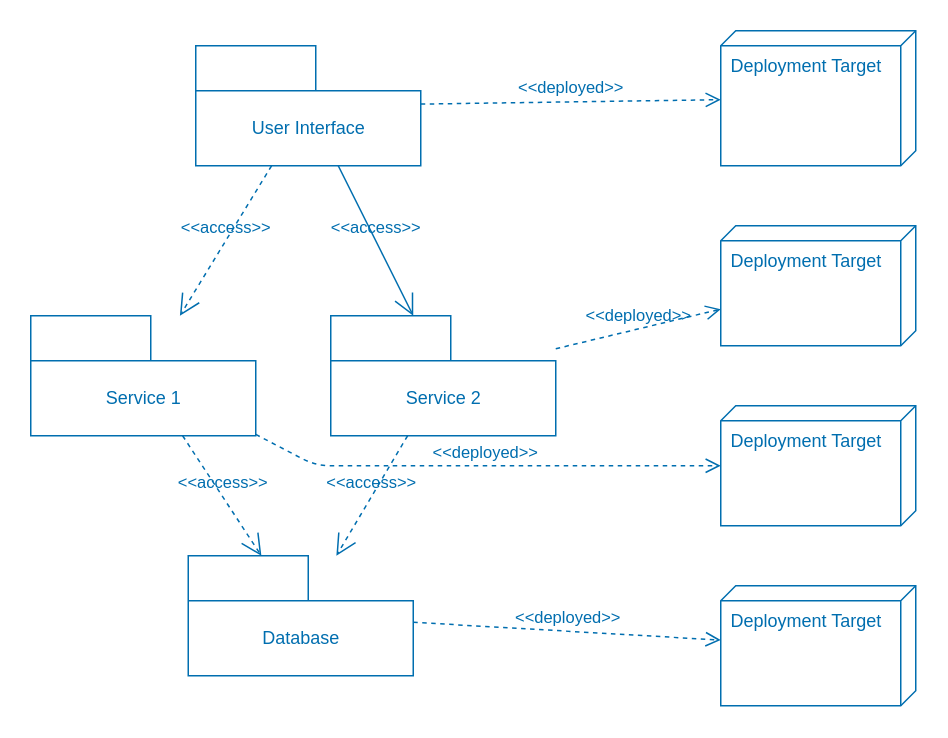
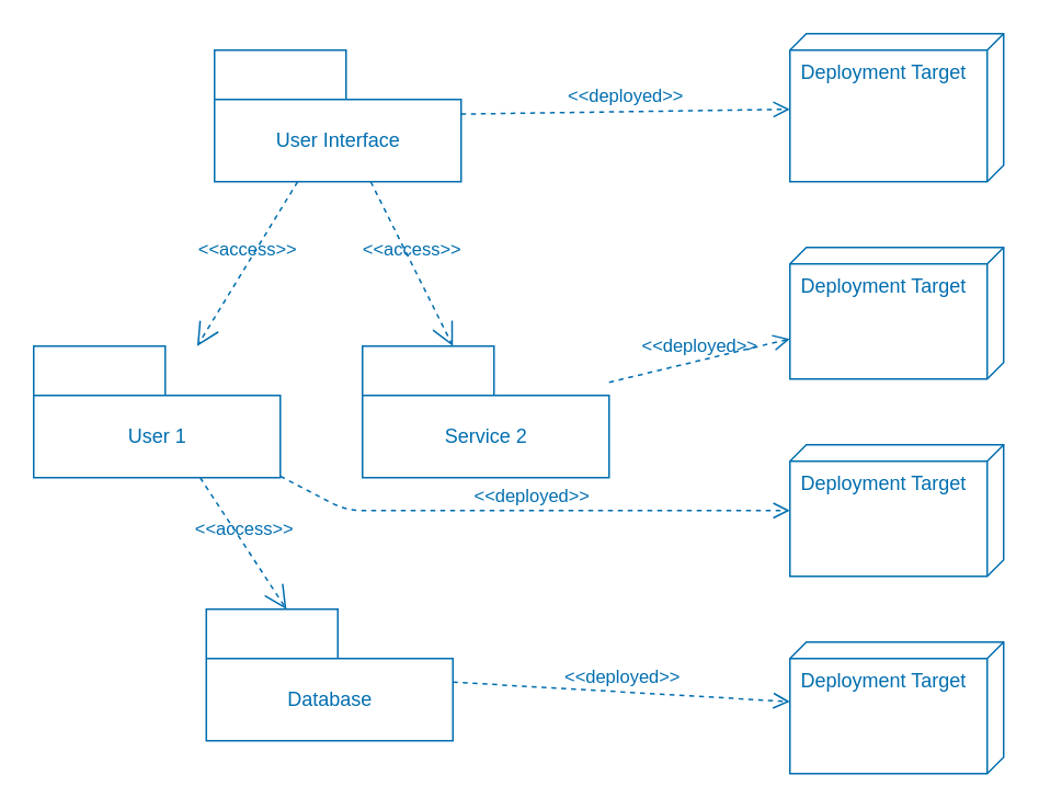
- <mxCell id="15" value="&amp;lt;&amp;lt;access&amp;gt;&amp;gt;" style="edgeStyle=none;html=1;endArrow=open;endSize=12;dashed=0;verticalAlign=bottom;fontColor=#006EAF;fillColor=#1ba1e2;strokeColor=#006EAF;labelBackgroundColor=none;" edge="1" parent="1" source="2" target="4"><mxGeometry width="160" relative="1" as="geometry"><mxPoint x="187.5" y="120" as="sourcePoint" /><mxPoint x="132.5" y="200" as="targetPoint" /></mxGeometry></mxCell>
+ <mxCell id="15" value="&amp;lt;&amp;lt;access&amp;gt;&amp;gt;" style="edgeStyle=none;html=1;endArrow=open;endSize=12;dashed=1;verticalAlign=bottom;fontColor=#006EAF;fillColor=#1ba1e2;strokeColor=#006EAF;labelBackgroundColor=none;" edge="1" parent="1" source="2" target="4"><mxGeometry width="160" relative="1" as="geometry"><mxPoint x="187.5" y="120" as="sourcePoint" /><mxPoint x="132.5" y="200" as="targetPoint" /></mxGeometry></mxCell>
- <mxCell id="3" value="Service 1" style="shape=folder;fontStyle=0;tabWidth=80;tabHeight=30;tabPosition=left;html=1;boundedLbl=1;fillColor=none;fontColor=#006EAF;strokeColor=#006EAF;" parent="1" vertex="1"><mxGeometry x="20" y="210" width="150" height="80" as="geometry" /></mxCell>
+ <mxCell id="3" value="User 1" style="shape=folder;fontStyle=0;tabWidth=80;tabHeight=30;tabPosition=left;html=1;boundedLbl=1;fillColor=none;fontColor=#006EAF;strokeColor=#006EAF;" parent="1" vertex="1"><mxGeometry x="20" y="210" width="150" height="80" as="geometry" /></mxCell>
- <mxCell id="8" value="&amp;lt;&amp;lt;access&amp;gt;&amp;gt;" style="edgeStyle=none;html=1;endArrow=open;endSize=12;dashed=1;verticalAlign=bottom;fontColor=#006EAF;fillColor=#1ba1e2;strokeColor=#006EAF;labelBackgroundColor=none;" parent="1" source="4" target="5" edge="1"><mxGeometry width="160" relative="1" as="geometry"><mxPoint x="105" y="240" as="sourcePoint" /><mxPoint x="105" y="280" as="targetPoint" /></mxGeometry></mxCell>
